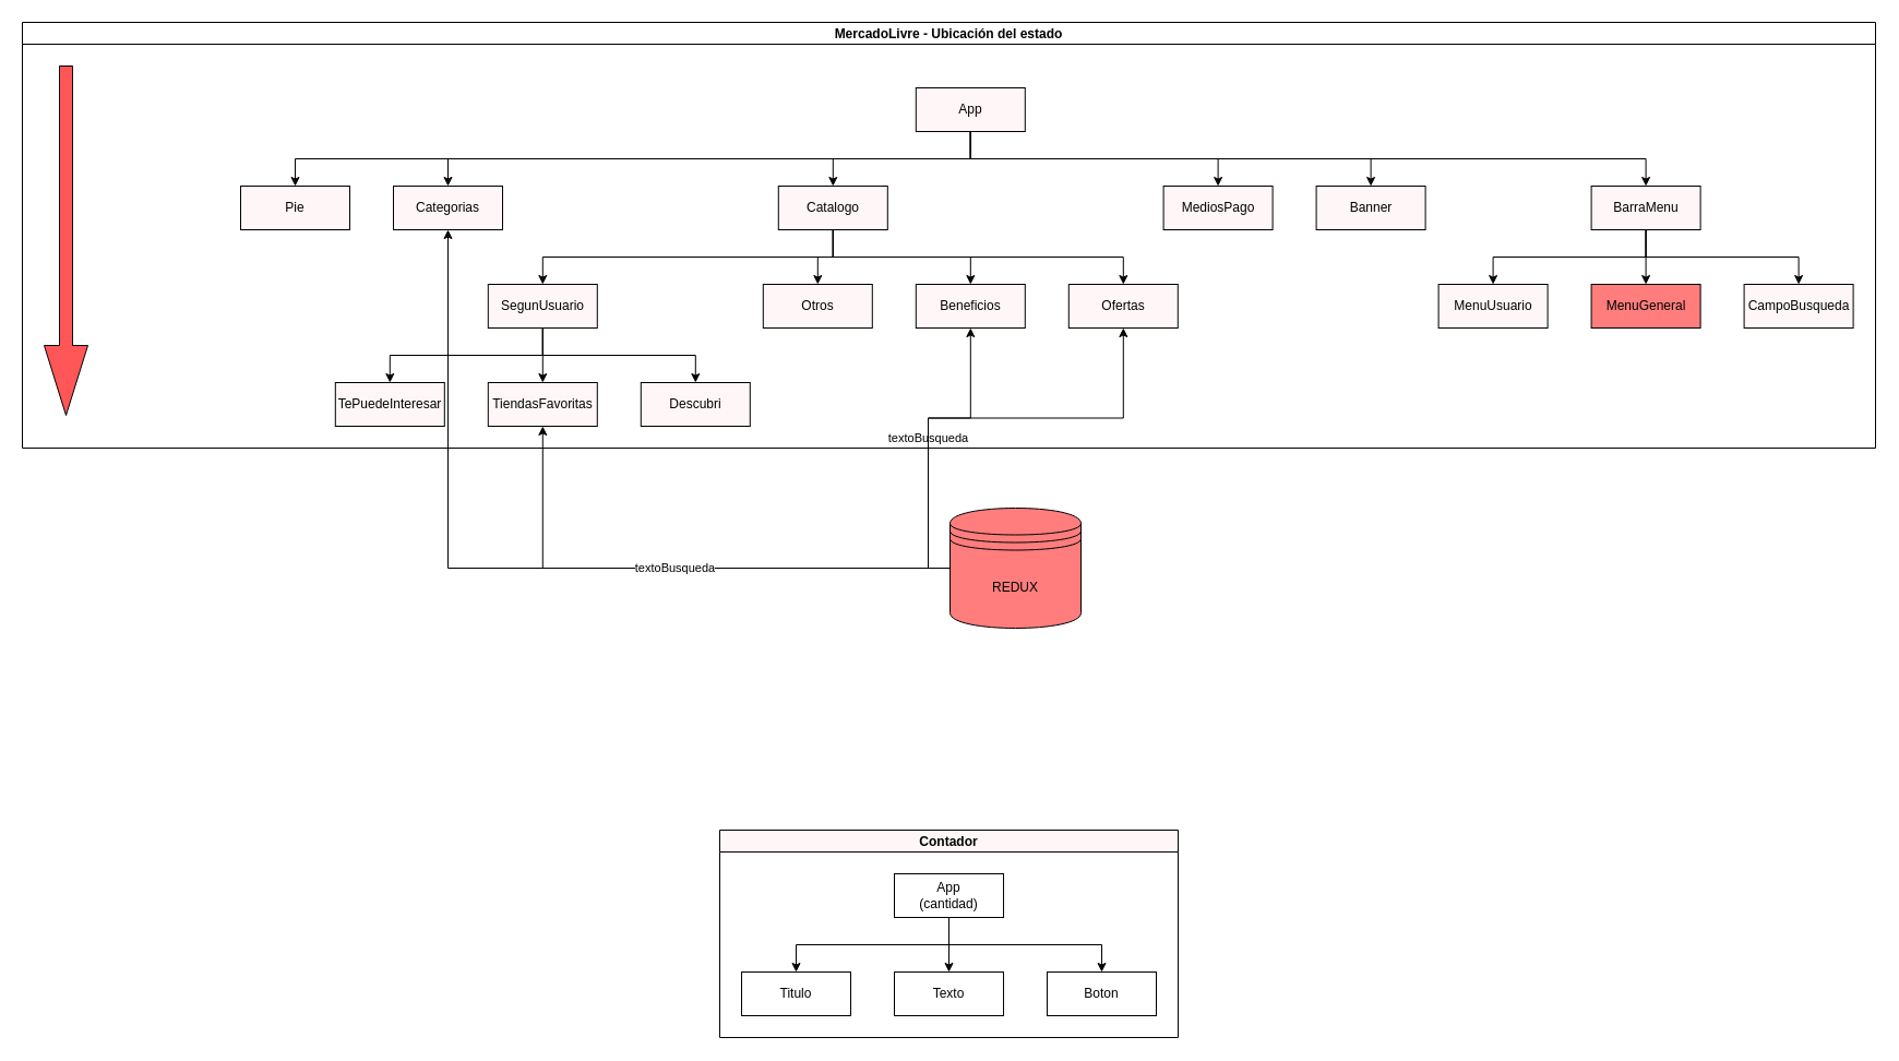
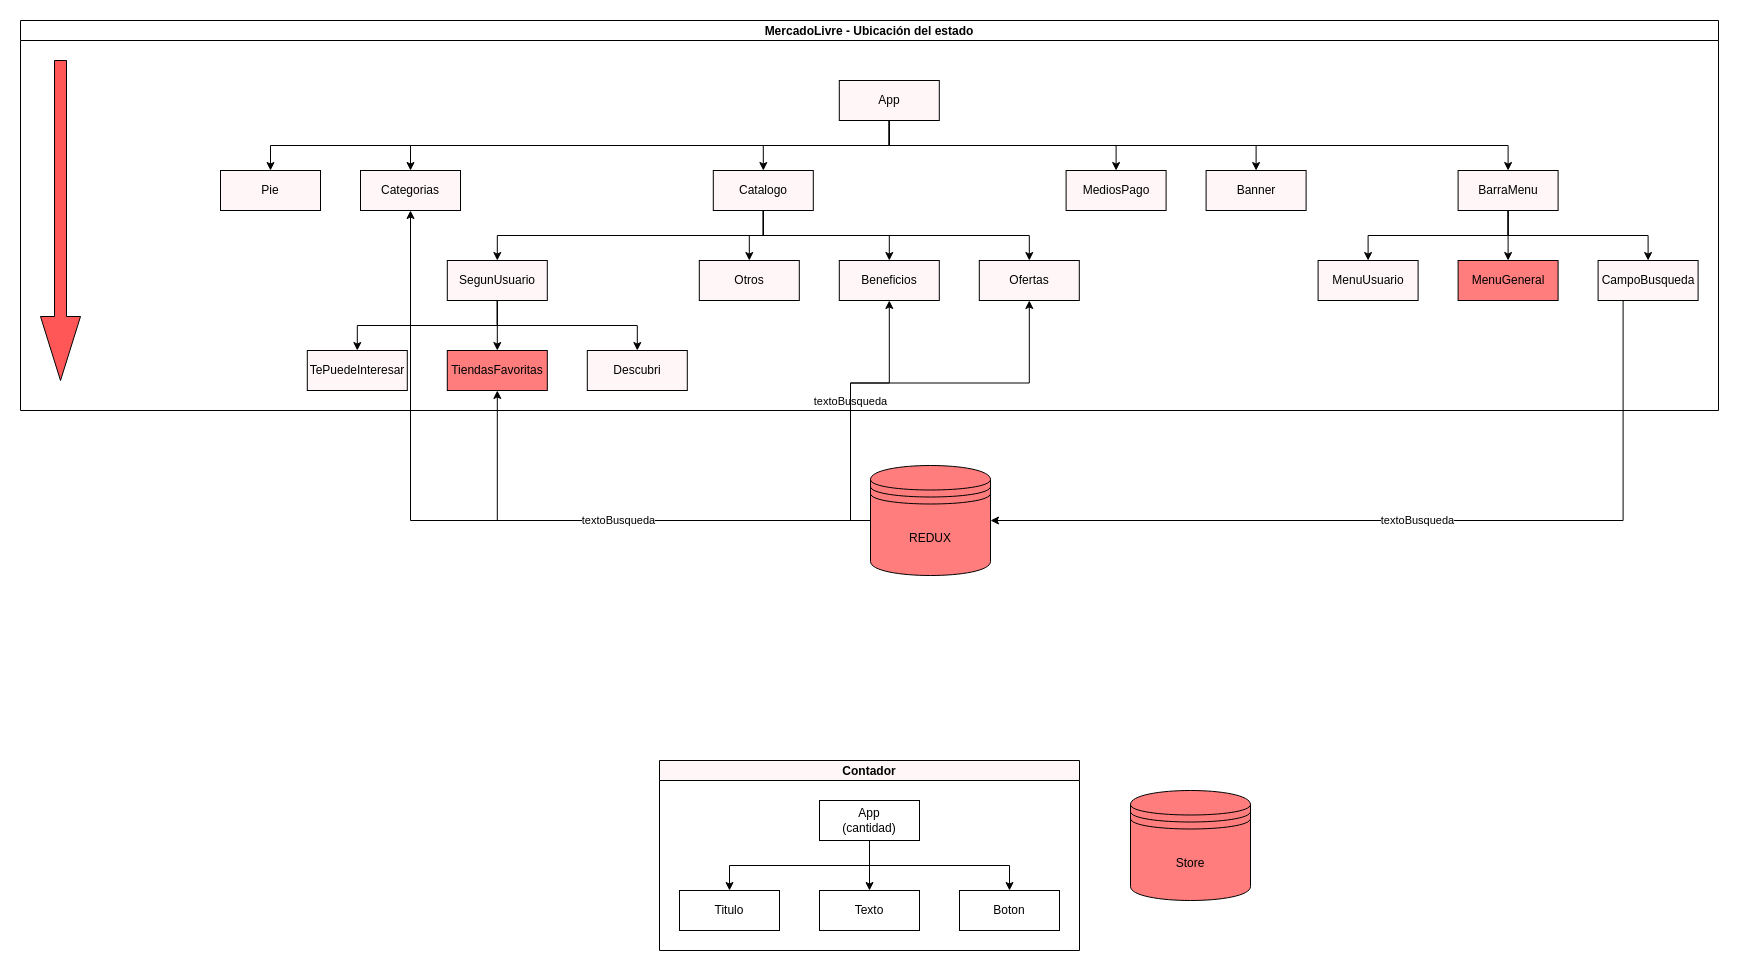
- <mxCell id="27" value="TiendasFavoritas" style="whiteSpace=wrap;html=1;fillColor=#FFF7F7;" vertex="1" parent="2"><mxGeometry x="426.8" y="330" width="100" height="40" as="geometry" /></mxCell>
+ <mxCell id="27" value="TiendasFavoritas" style="whiteSpace=wrap;html=1;fillColor=#ff7d7d;" vertex="1" parent="2"><mxGeometry x="426.8" y="330" width="100" height="40" as="geometry" /></mxCell>
+ <mxCell id="42" value="textoBusqueda" style="edgeStyle=orthogonalEdgeStyle;rounded=0;orthogonalLoop=1;jettySize=auto;html=1;exitX=0.25;exitY=1;exitDx=0;exitDy=0;fillColor=#FFF7F7;entryX=1;entryY=0.5;entryDx=0;entryDy=0;" edge="1" parent="1" source="31" target="41"><mxGeometry relative="1" as="geometry" /></mxCell>
+ <mxCell id="51" value="Store" style="shape=datastore;whiteSpace=wrap;html=1;fillColor=#FF7D7D;" vertex="1" parent="1"><mxGeometry x="1130" y="790" width="120" height="110" as="geometry" /></mxCell>
